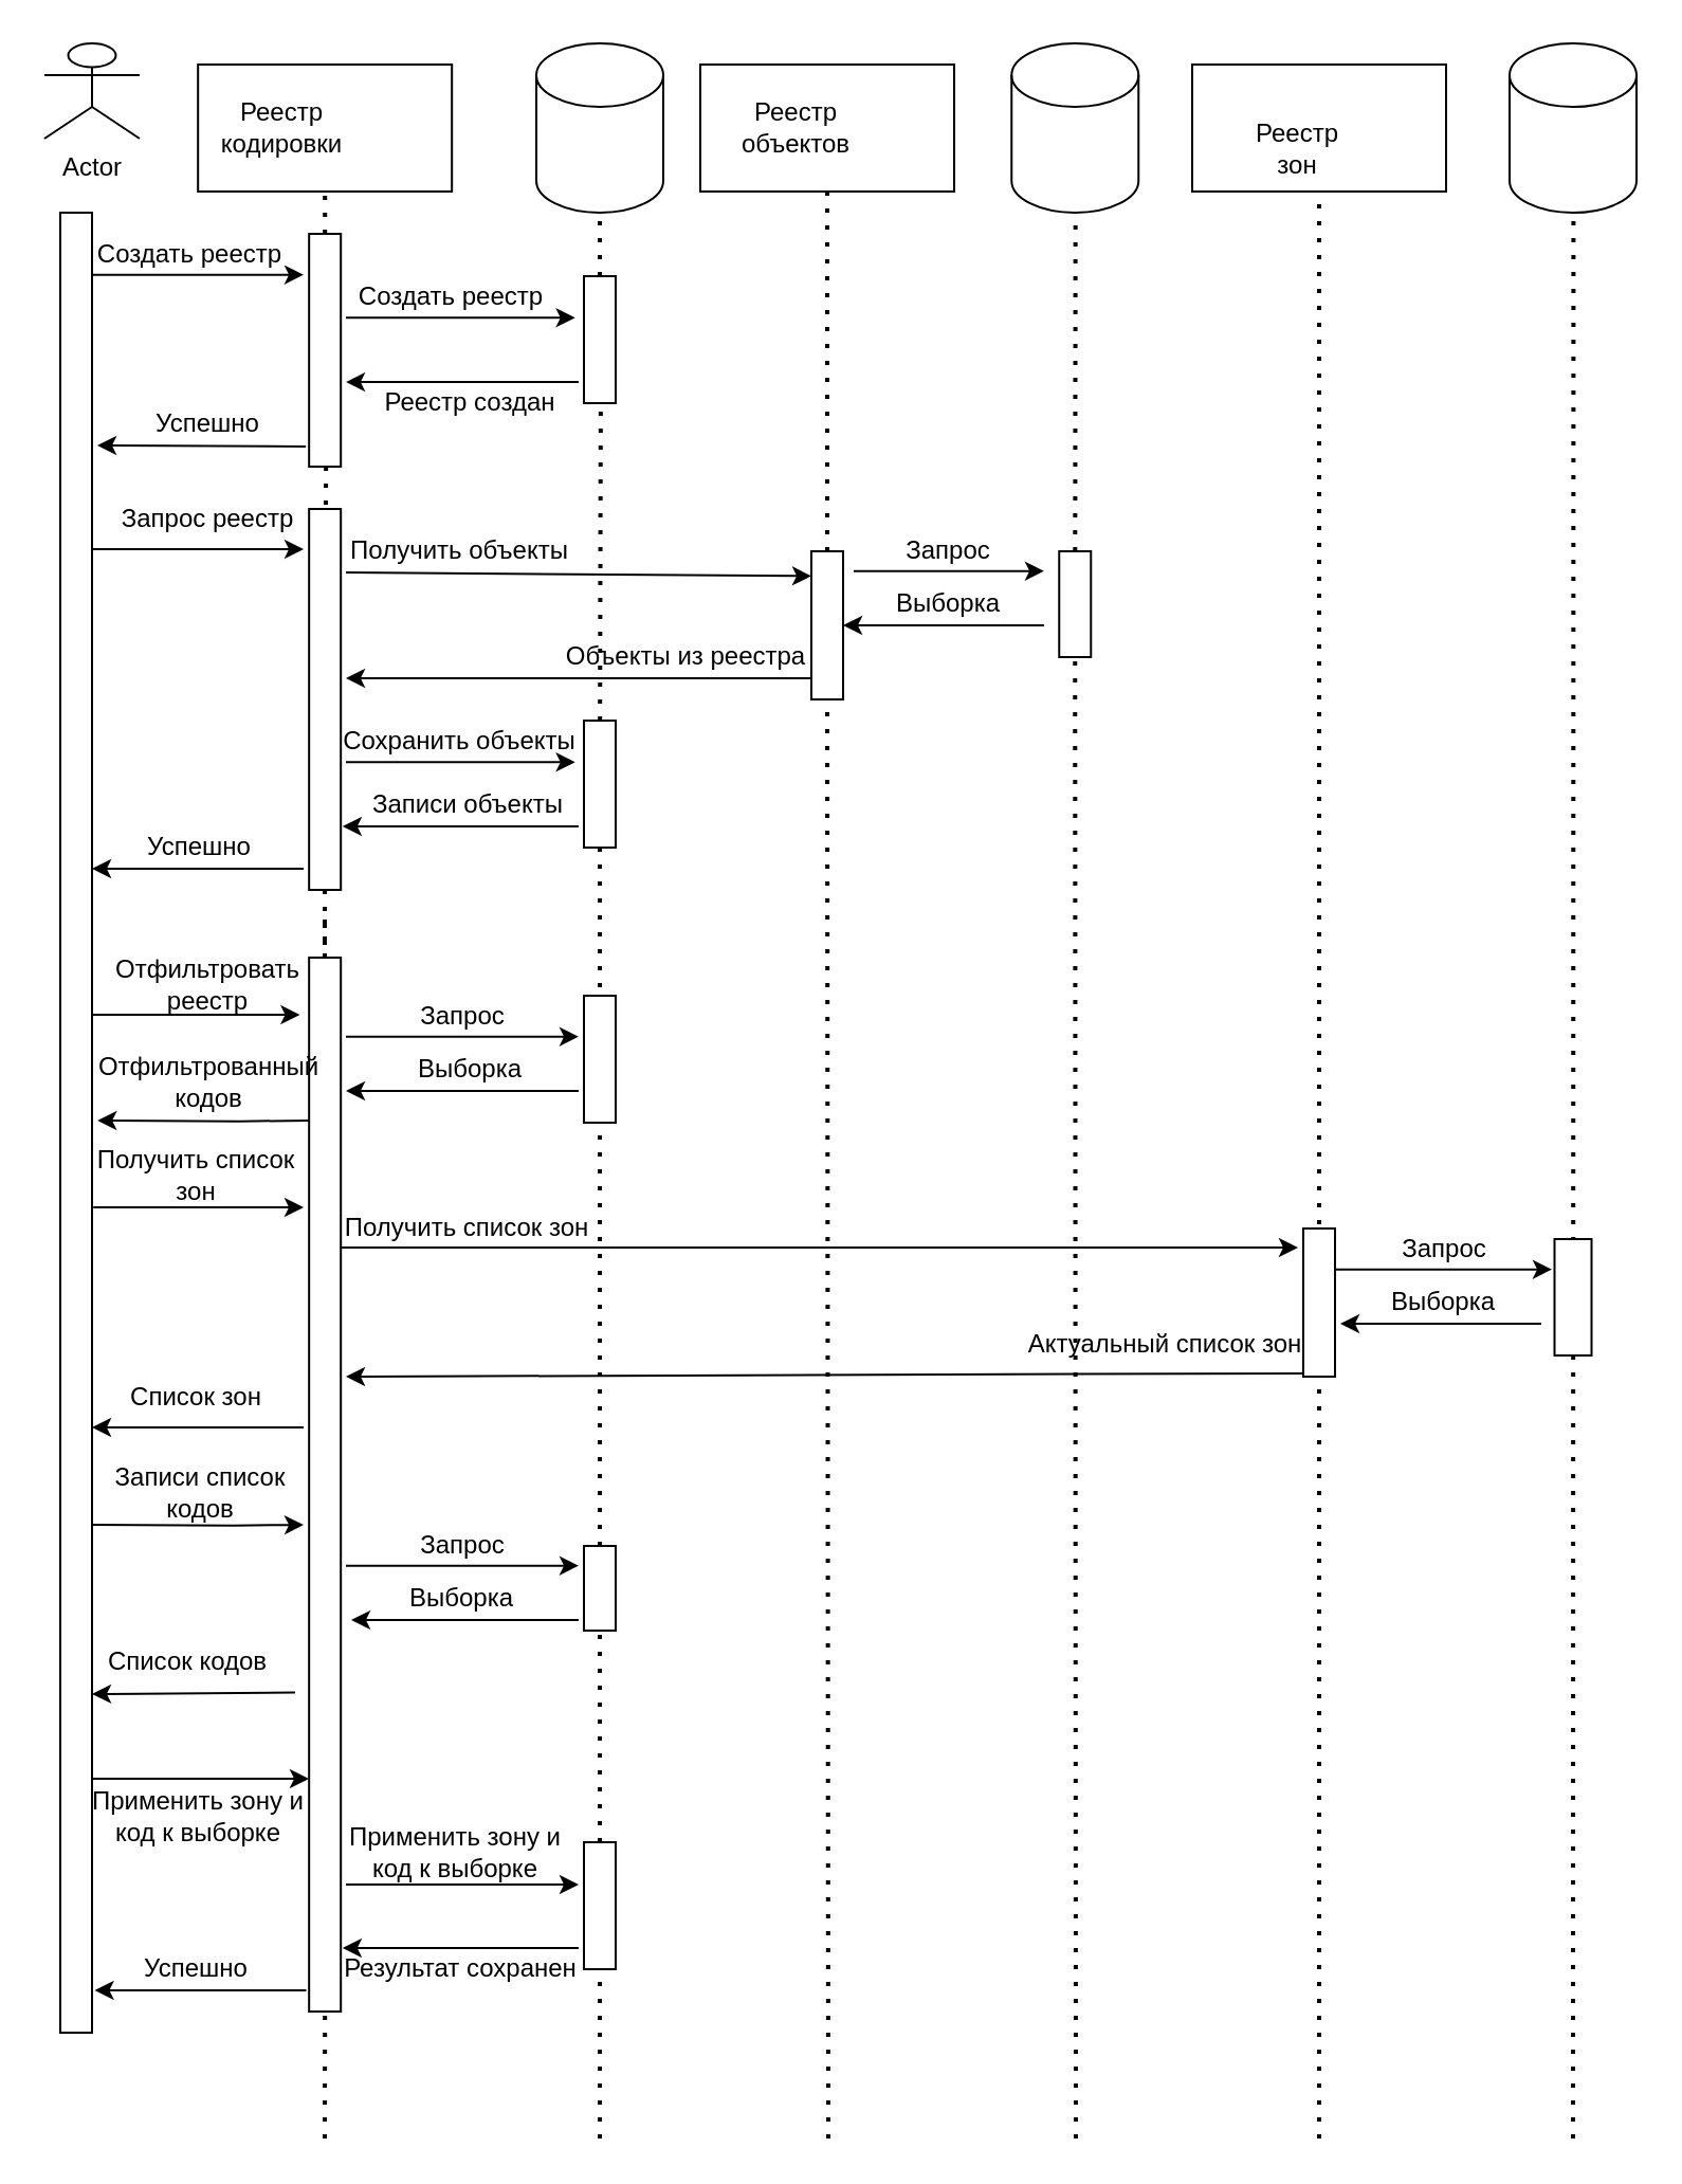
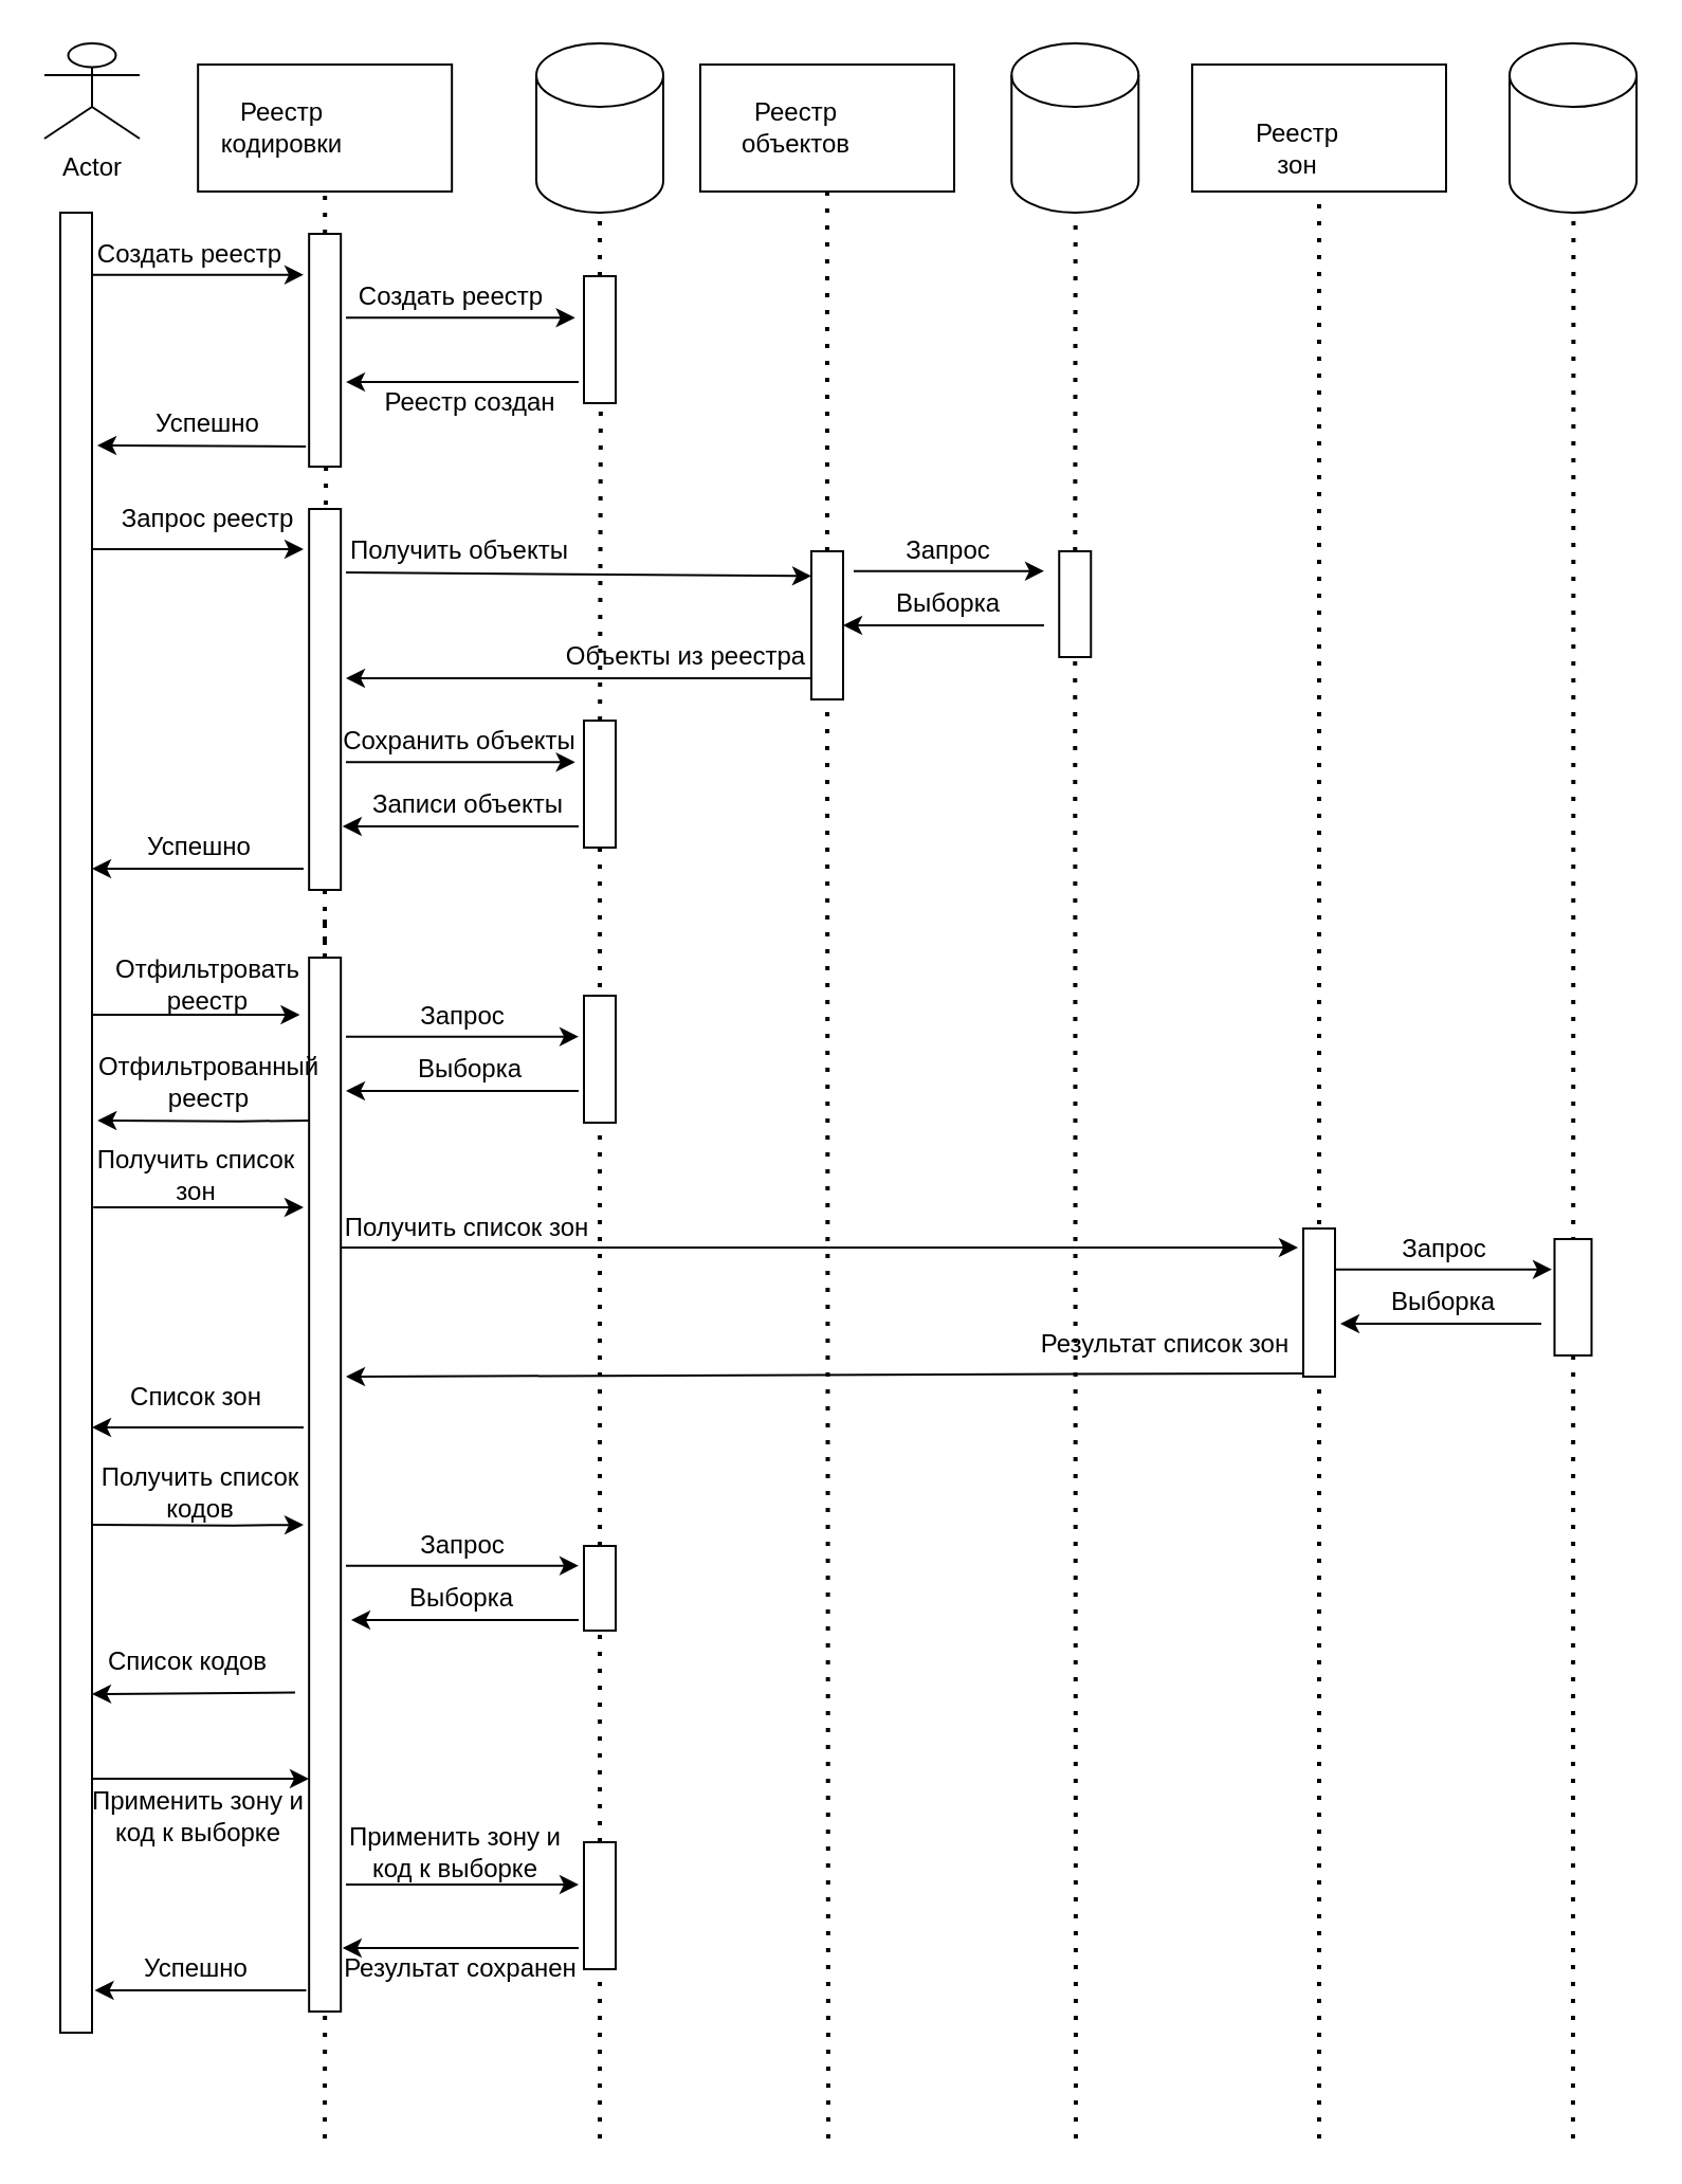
- <mxCell id="89" value="Отфильтрованный кодов" style="text;html=1;align=center;verticalAlign=middle;whiteSpace=wrap;rounded=0;" vertex="1" parent="1"><mxGeometry x="45.5" y="500" width="105" height="21" as="geometry" /></mxCell>
+ <mxCell id="89" value="Отфильтрованный реестр" style="text;html=1;align=center;verticalAlign=middle;whiteSpace=wrap;rounded=0;" vertex="1" parent="1"><mxGeometry x="45.5" y="500" width="105" height="21" as="geometry" /></mxCell>
- <mxCell id="41" value="Актуальный список зон" style="text;html=1;align=center;verticalAlign=middle;whiteSpace=wrap;rounded=0;" vertex="1" parent="1"><mxGeometry x="477.63" y="620" width="145.37" height="30" as="geometry" /></mxCell>
+ <mxCell id="41" value="Результат список зон" style="text;html=1;align=center;verticalAlign=middle;whiteSpace=wrap;rounded=0;" vertex="1" parent="1"><mxGeometry x="477.63" y="620" width="145.37" height="30" as="geometry" /></mxCell>
- <mxCell id="98" value="Записи список кодов" style="text;html=1;align=center;verticalAlign=middle;whiteSpace=wrap;rounded=0;" vertex="1" parent="1"><mxGeometry x="43.09" y="700" width="102.5" height="10" as="geometry" /></mxCell>
+ <mxCell id="98" value="Получить список кодов" style="text;html=1;align=center;verticalAlign=middle;whiteSpace=wrap;rounded=0;" vertex="1" parent="1"><mxGeometry x="43.09" y="700" width="102.5" height="10" as="geometry" /></mxCell>
